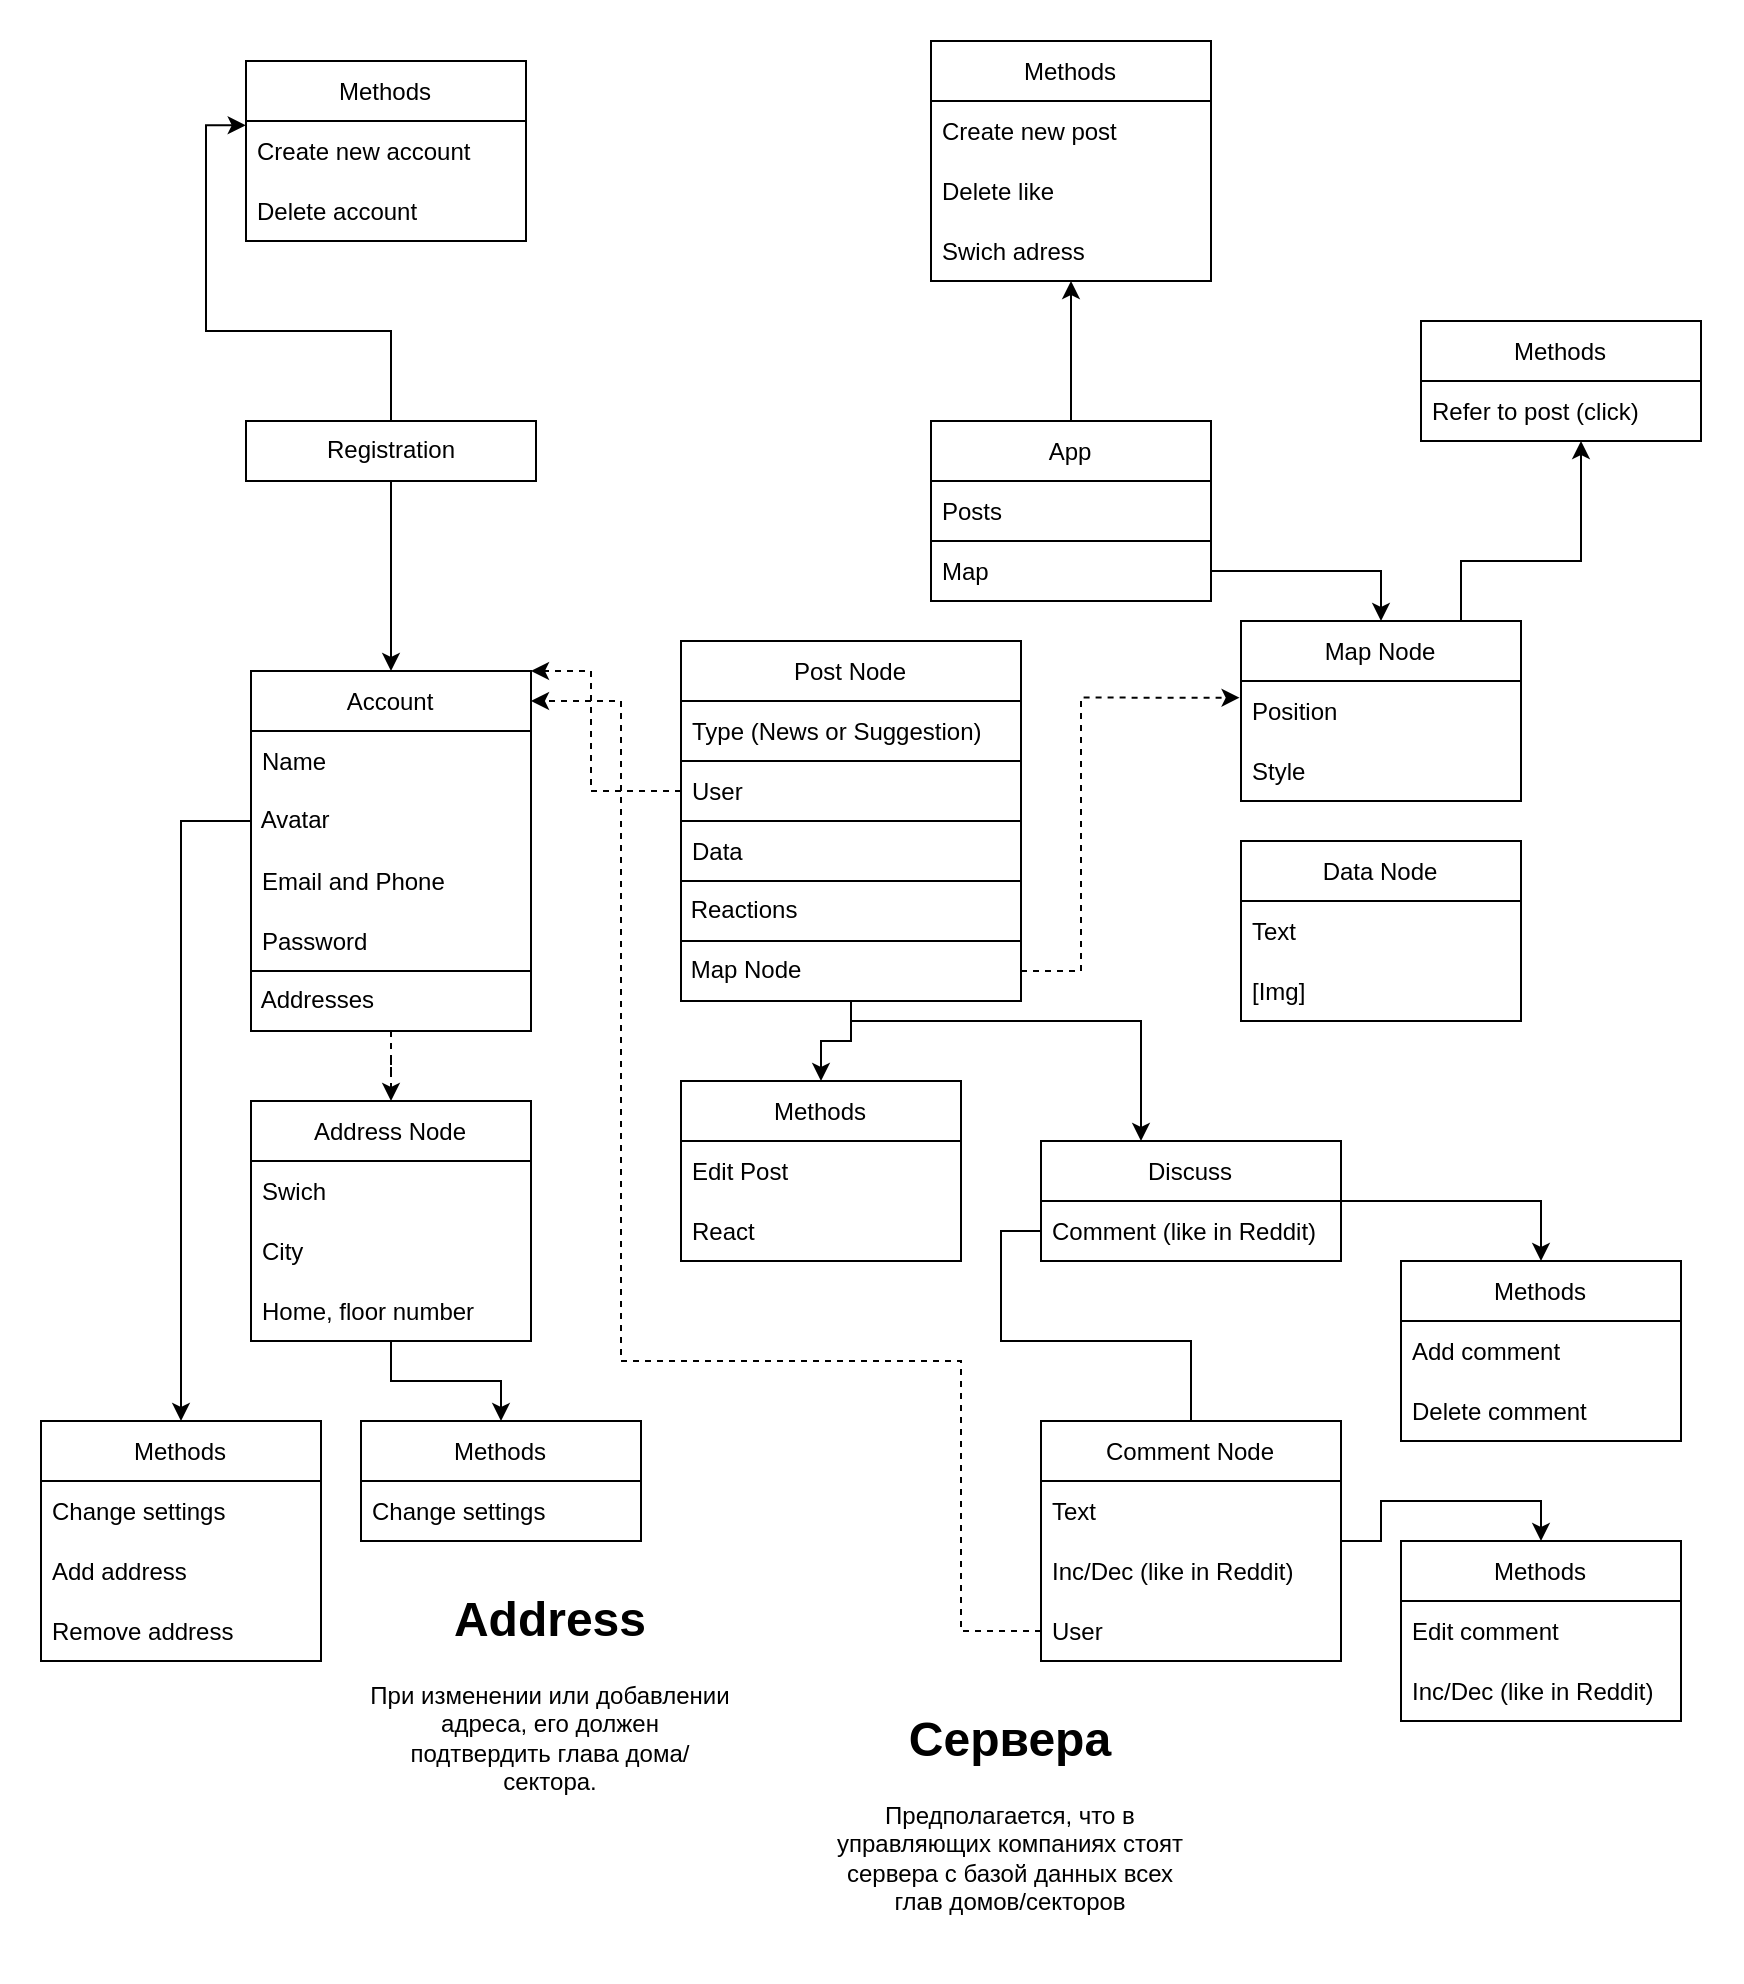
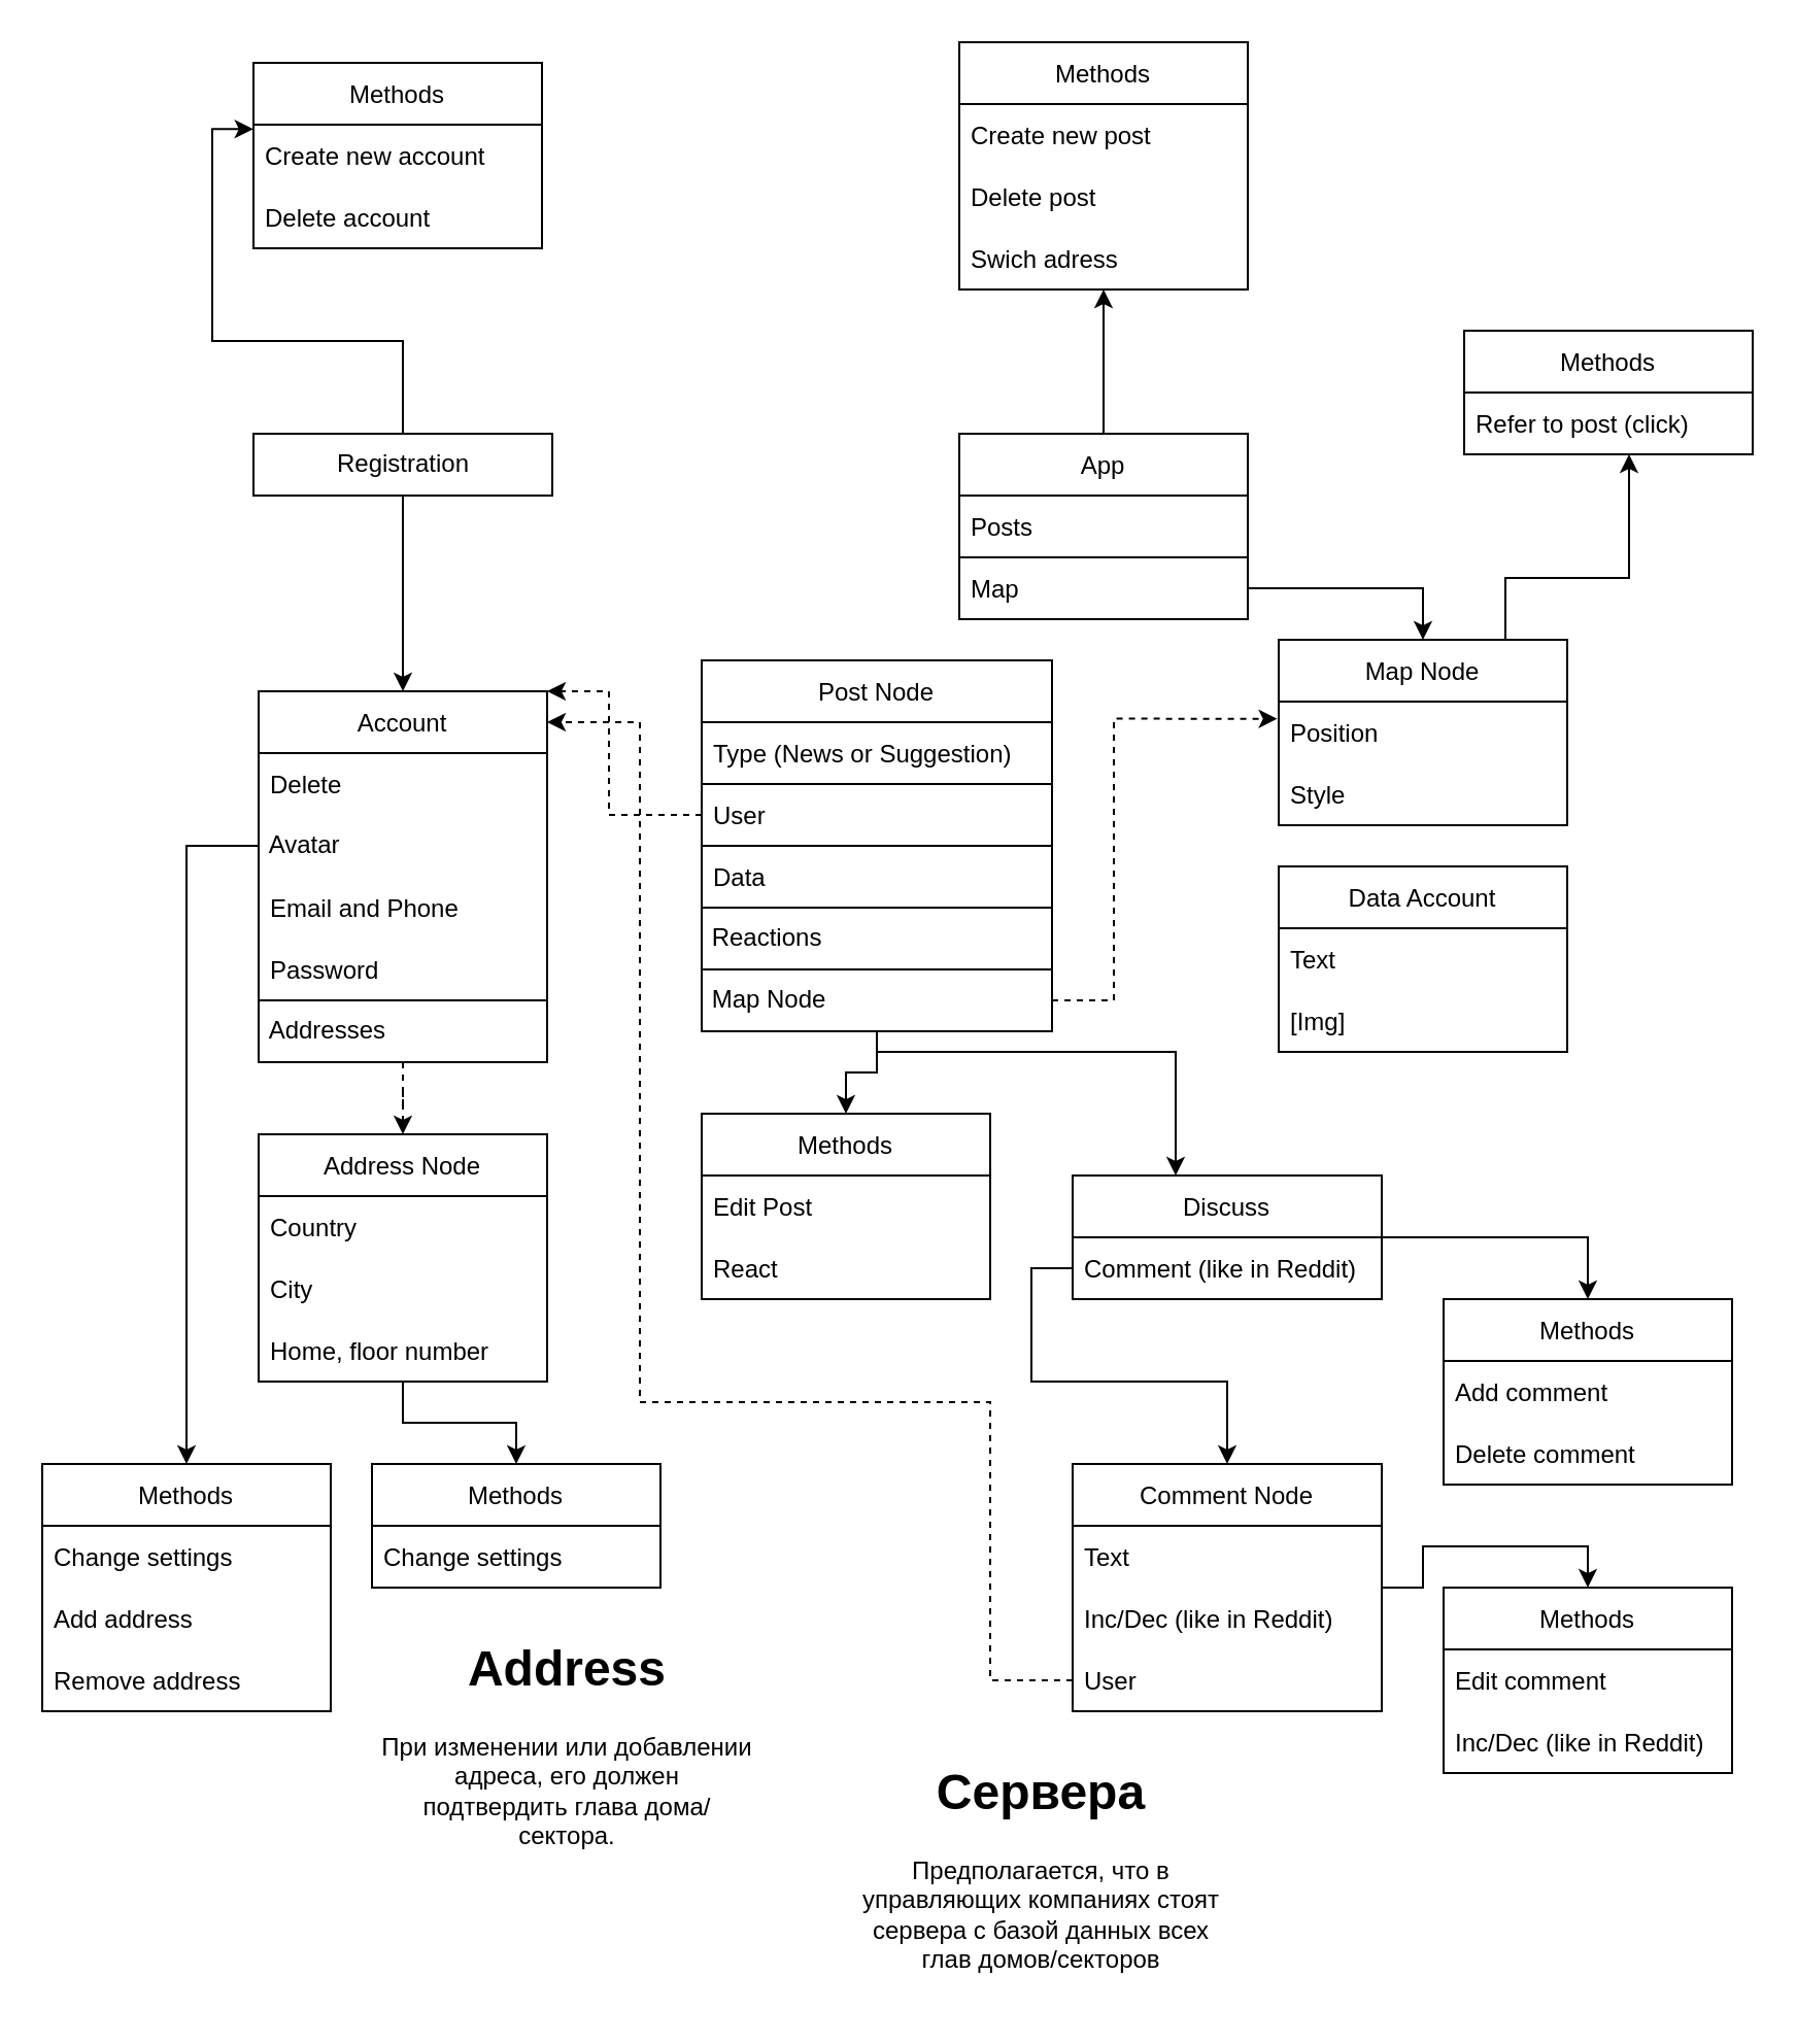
- <mxCell id="44" value="Delete like" style="text;strokeColor=none;fillColor=none;align=left;verticalAlign=middle;spacingLeft=4;spacingRight=4;overflow=hidden;points=[[0,0.5],[1,0.5]];portConstraint=eastwest;rotatable=0;labelBorderColor=none;" vertex="1" parent="42"><mxGeometry y="60" width="140" height="30" as="geometry" /></mxCell>
+ <mxCell id="44" value="Delete post" style="text;strokeColor=none;fillColor=none;align=left;verticalAlign=middle;spacingLeft=4;spacingRight=4;overflow=hidden;points=[[0,0.5],[1,0.5]];portConstraint=eastwest;rotatable=0;labelBorderColor=none;" vertex="1" parent="42"><mxGeometry y="60" width="140" height="30" as="geometry" /></mxCell>
- <mxCell id="4" value="Name" style="text;strokeColor=none;fillColor=none;align=left;verticalAlign=middle;spacingLeft=4;spacingRight=4;overflow=hidden;points=[[0,0.5],[1,0.5]];portConstraint=eastwest;rotatable=0;" vertex="1" parent="3"><mxGeometry y="30" width="140" height="30" as="geometry" /></mxCell>
+ <mxCell id="4" value="Delete" style="text;strokeColor=none;fillColor=none;align=left;verticalAlign=middle;spacingLeft=4;spacingRight=4;overflow=hidden;points=[[0,0.5],[1,0.5]];portConstraint=eastwest;rotatable=0;" vertex="1" parent="3"><mxGeometry y="30" width="140" height="30" as="geometry" /></mxCell>
- <mxCell id="26" value="Data Node" style="swimlane;fontStyle=0;childLayout=stackLayout;horizontal=1;startSize=30;horizontalStack=0;resizeParent=1;resizeParentMax=0;resizeLast=0;collapsible=1;marginBottom=0;labelBorderColor=none;strokeColor=default;align=center;" vertex="1" parent="1"><mxGeometry x="620" y="420" width="140" height="90" as="geometry" /></mxCell>
+ <mxCell id="26" value="Data Account" style="swimlane;fontStyle=0;childLayout=stackLayout;horizontal=1;startSize=30;horizontalStack=0;resizeParent=1;resizeParentMax=0;resizeLast=0;collapsible=1;marginBottom=0;labelBorderColor=none;strokeColor=default;align=center;" vertex="1" parent="1"><mxGeometry x="620" y="420" width="140" height="90" as="geometry" /></mxCell>
- <mxCell id="11" value="Swich" style="text;strokeColor=none;fillColor=none;align=left;verticalAlign=middle;spacingLeft=4;spacingRight=4;overflow=hidden;points=[[0,0.5],[1,0.5]];portConstraint=eastwest;rotatable=0;" vertex="1" parent="10"><mxGeometry y="30" width="140" height="30" as="geometry" /></mxCell>
+ <mxCell id="11" value="Country" style="text;strokeColor=none;fillColor=none;align=left;verticalAlign=middle;spacingLeft=4;spacingRight=4;overflow=hidden;points=[[0,0.5],[1,0.5]];portConstraint=eastwest;rotatable=0;" vertex="1" parent="10"><mxGeometry y="30" width="140" height="30" as="geometry" /></mxCell>
- <mxCell id="65" style="edgeStyle=orthogonalEdgeStyle;rounded=0;orthogonalLoop=1;jettySize=auto;html=1;endArrow=none;" edge="1" parent="1" source="58" target="61"><mxGeometry relative="1" as="geometry" /></mxCell>
+ <mxCell id="65" style="edgeStyle=orthogonalEdgeStyle;rounded=0;orthogonalLoop=1;jettySize=auto;html=1;" edge="1" parent="1" source="58" target="61"><mxGeometry relative="1" as="geometry" /></mxCell>
